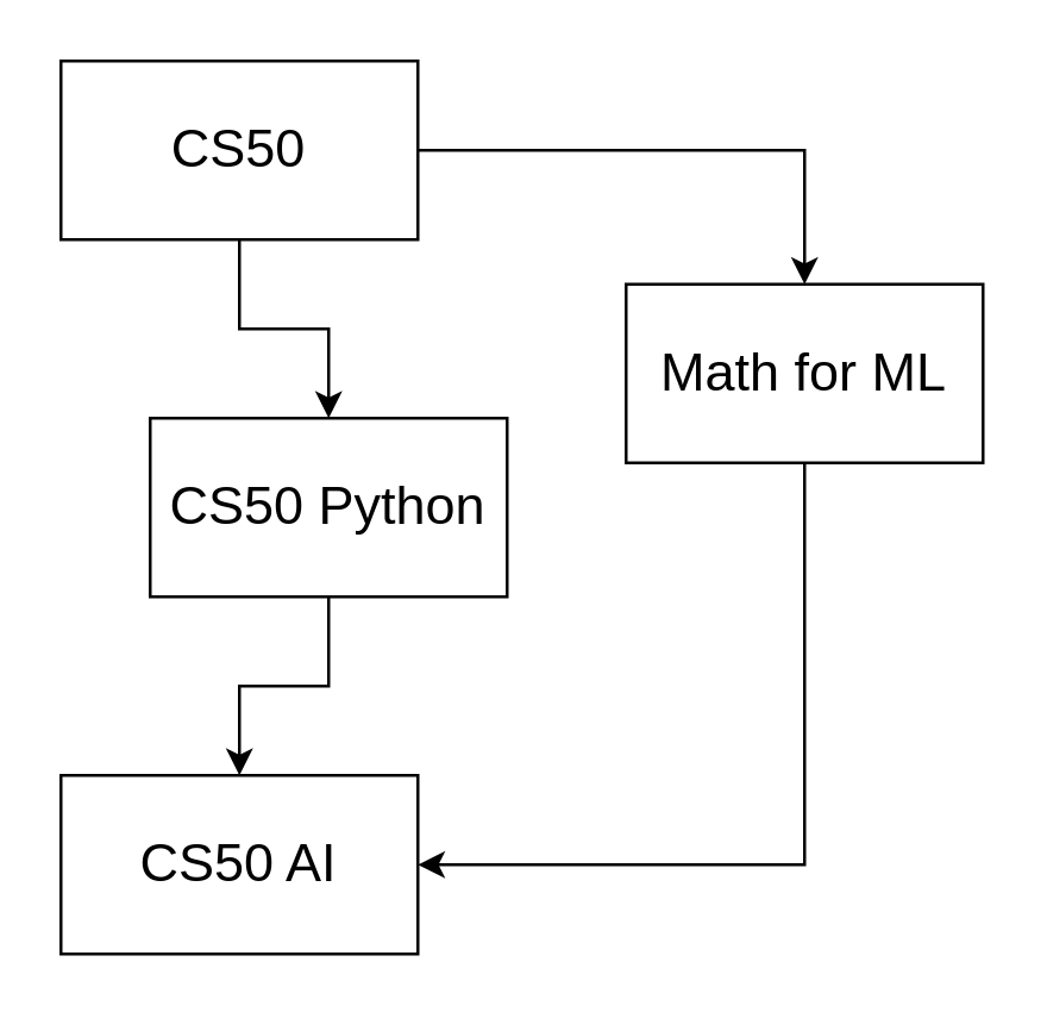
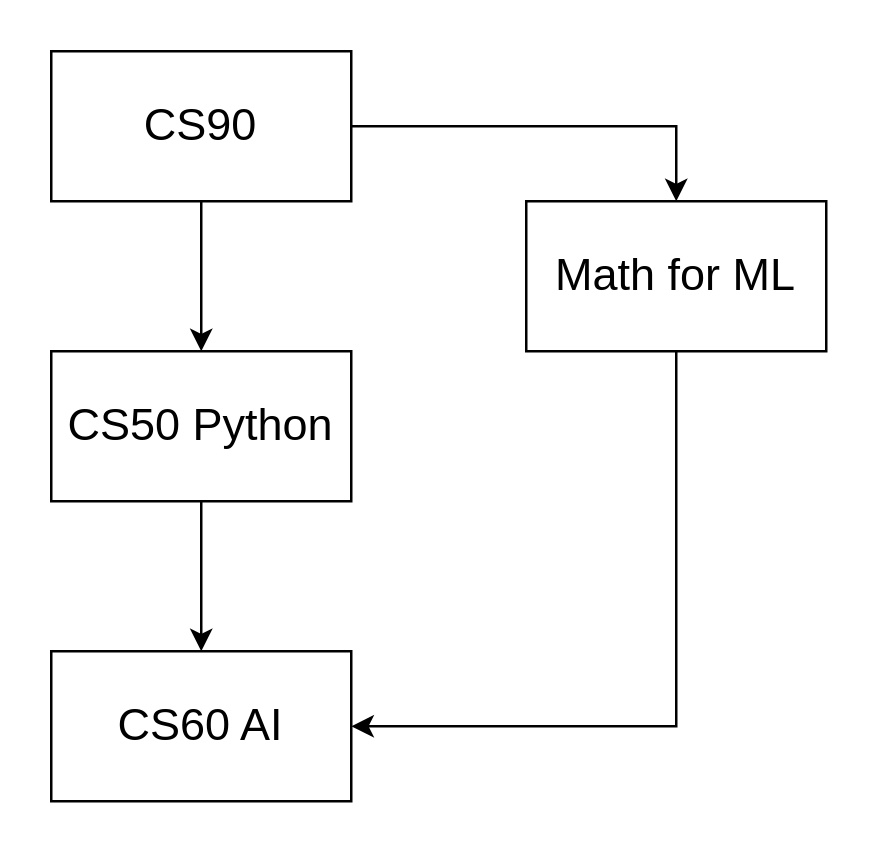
- <mxCell id="8" value="&lt;font style=&quot;font-size: 18px;&quot;&gt;CS50&lt;/font&gt;" style="rounded=0;whiteSpace=wrap;html=1;" parent="1" vertex="1"><mxGeometry x="20" y="20" width="120" height="60" as="geometry" /></mxCell>
+ <mxCell id="8" value="&lt;font style=&quot;font-size: 18px;&quot;&gt;CS90&lt;/font&gt;" style="rounded=0;whiteSpace=wrap;html=1;" parent="1" vertex="1"><mxGeometry x="20" y="20" width="120" height="60" as="geometry" /></mxCell>
- <mxCell id="3" value="&lt;font style=&quot;font-size: 18px;&quot;&gt;Math for ML&lt;/font&gt;" style="rounded=0;whiteSpace=wrap;html=1;" parent="1" vertex="1"><mxGeometry x="210" y="95" width="120" height="60" as="geometry" /></mxCell>
+ <mxCell id="3" value="&lt;font style=&quot;font-size: 18px;&quot;&gt;Math for ML&lt;/font&gt;" style="rounded=0;whiteSpace=wrap;html=1;" parent="1" vertex="1"><mxGeometry x="210" y="80" width="120" height="60" as="geometry" /></mxCell>
- <mxCell id="5" value="&lt;font style=&quot;font-size: 18px;&quot;&gt;CS50 Python&lt;/font&gt;" style="rounded=0;whiteSpace=wrap;html=1;" parent="1" vertex="1"><mxGeometry x="50" y="140" width="120" height="60" as="geometry" /></mxCell>
+ <mxCell id="5" value="&lt;font style=&quot;font-size: 18px;&quot;&gt;CS50 Python&lt;/font&gt;" style="rounded=0;whiteSpace=wrap;html=1;" parent="1" vertex="1"><mxGeometry x="20" y="140" width="120" height="60" as="geometry" /></mxCell>
- <mxCell id="9" value="&lt;font style=&quot;font-size: 18px;&quot;&gt;CS50 AI&lt;/font&gt;" style="rounded=0;whiteSpace=wrap;html=1;" parent="1" vertex="1"><mxGeometry x="20" y="260" width="120" height="60" as="geometry" /></mxCell>
+ <mxCell id="9" value="&lt;font style=&quot;font-size: 18px;&quot;&gt;CS60 AI&lt;/font&gt;" style="rounded=0;whiteSpace=wrap;html=1;" parent="1" vertex="1"><mxGeometry x="20" y="260" width="120" height="60" as="geometry" /></mxCell>
